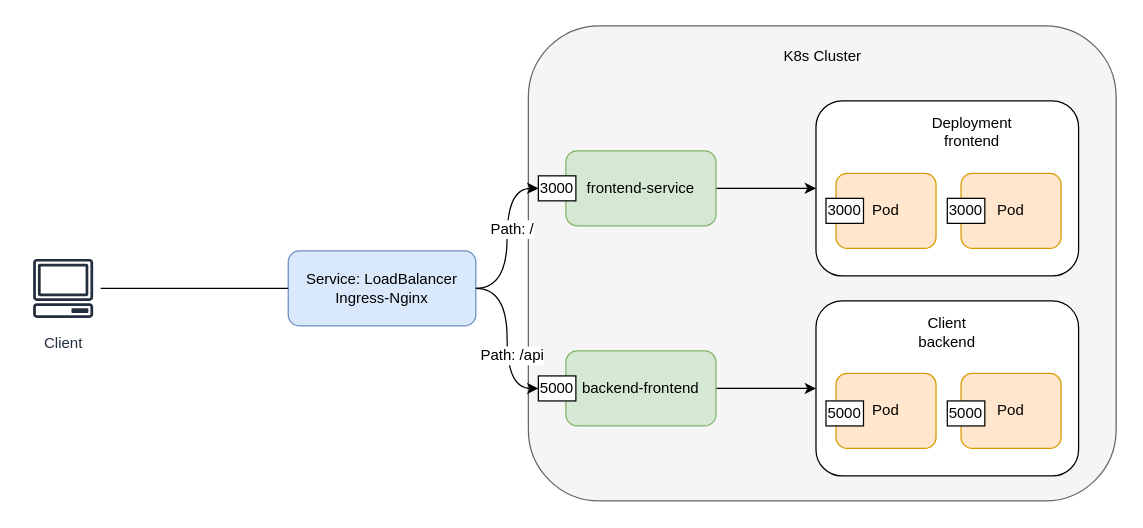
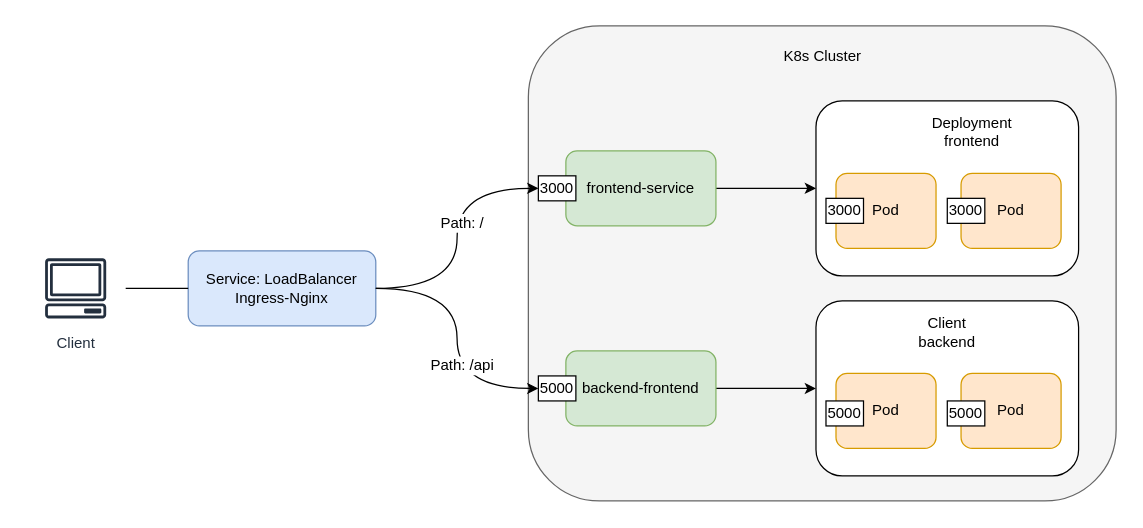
- <mxCell id="2" value="Client" style="sketch=0;outlineConnect=0;fontColor=#232F3E;gradientColor=none;strokeColor=#232F3E;fillColor=#ffffff;dashed=0;verticalLabelPosition=bottom;verticalAlign=top;align=center;html=1;fontSize=12;fontStyle=0;aspect=fixed;shape=mxgraph.aws4.resourceIcon;resIcon=mxgraph.aws4.client;" vertex="1" parent="1"><mxGeometry x="20" y="200" width="60" height="60" as="geometry" /></mxCell>
+ <mxCell id="2" value="Client" style="sketch=0;outlineConnect=0;fontColor=#232F3E;gradientColor=none;strokeColor=#232F3E;fillColor=#ffffff;dashed=0;verticalLabelPosition=bottom;verticalAlign=top;align=center;html=1;fontSize=12;fontStyle=0;aspect=fixed;shape=mxgraph.aws4.resourceIcon;resIcon=mxgraph.aws4.client;" vertex="1" parent="1"><mxGeometry x="20" y="200" width="80" height="60" as="geometry" /></mxCell>
- <mxCell id="3" value="Service: LoadBalancer&lt;br&gt;Ingress-Nginx" style="rounded=1;whiteSpace=wrap;html=1;fillColor=#dae8fc;strokeColor=#6c8ebf;" vertex="1" parent="1"><mxGeometry x="230" y="200" width="150" height="60" as="geometry" /></mxCell>
+ <mxCell id="3" value="Service: LoadBalancer&lt;br&gt;Ingress-Nginx" style="rounded=1;whiteSpace=wrap;html=1;fillColor=#dae8fc;strokeColor=#6c8ebf;" vertex="1" parent="1"><mxGeometry x="150" y="200" width="150" height="60" as="geometry" /></mxCell>
